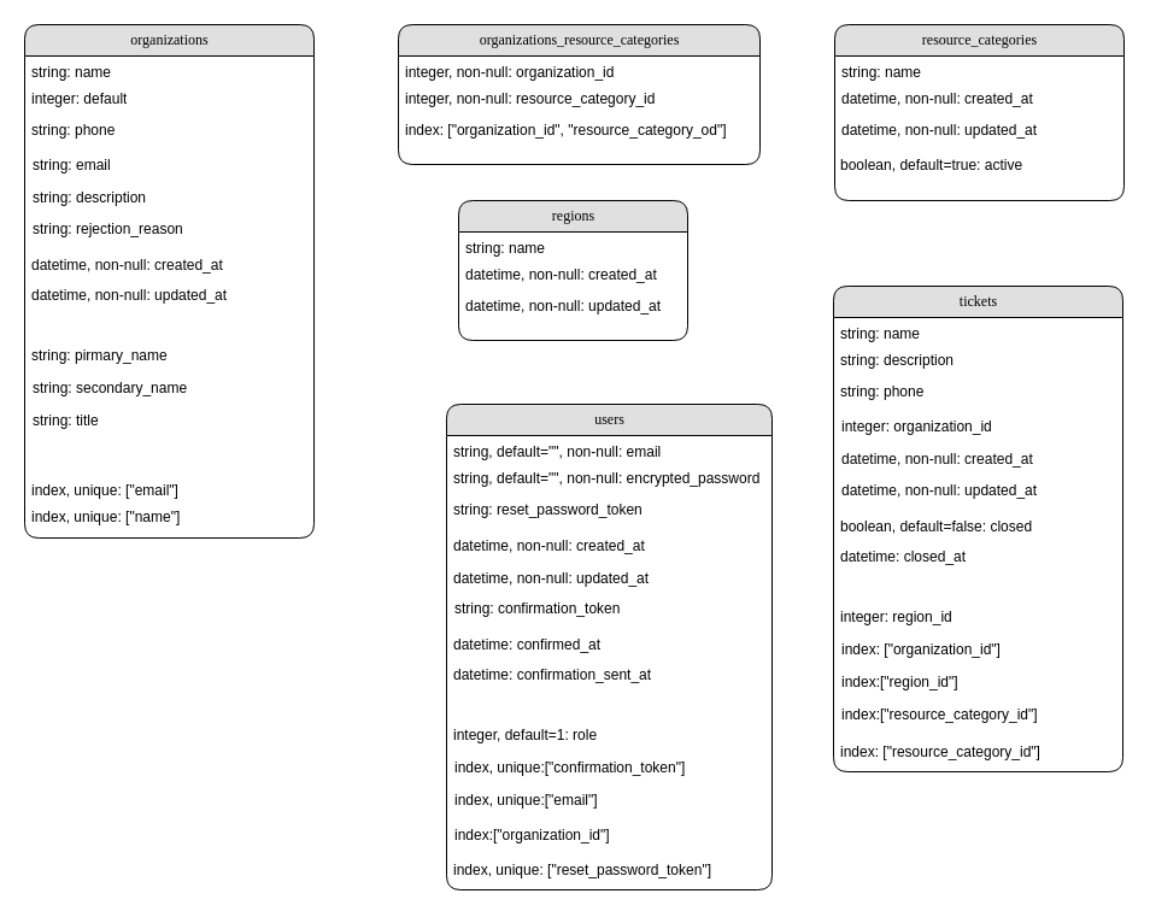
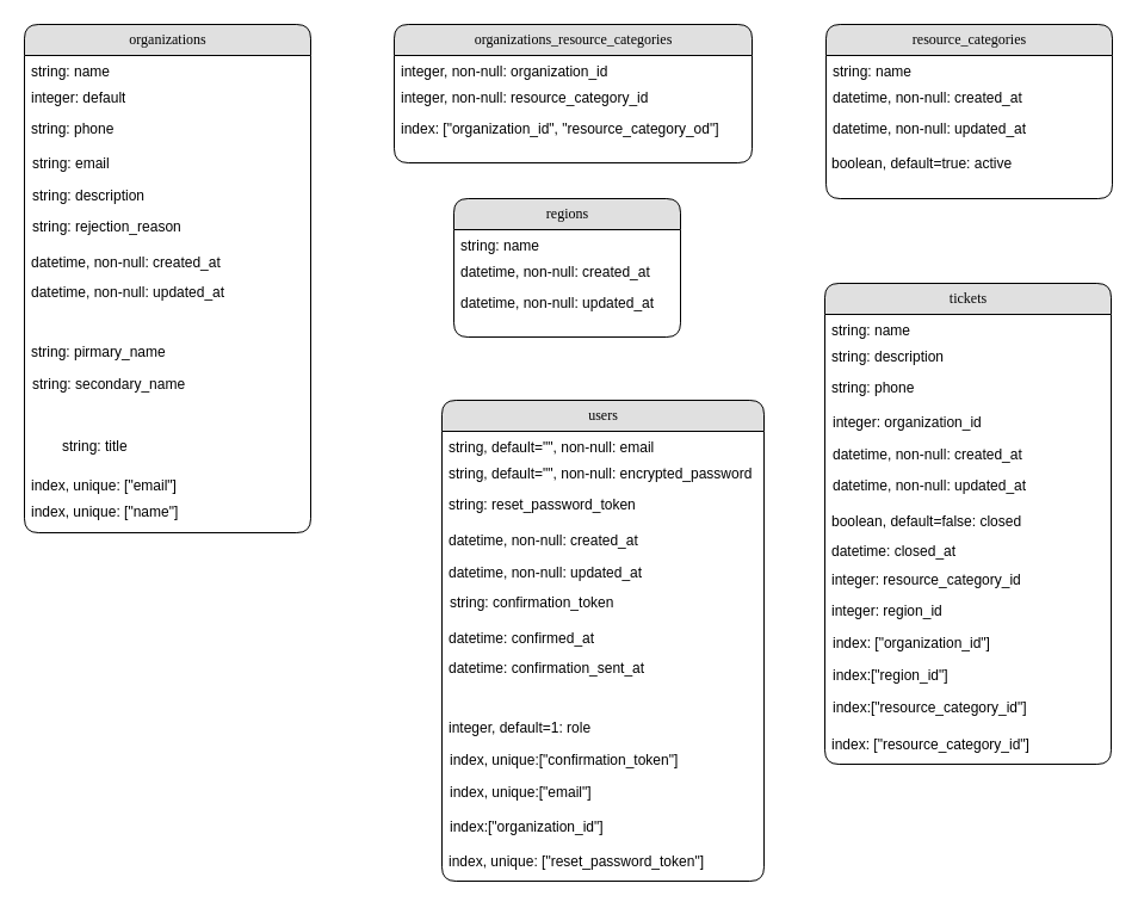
- <mxCell id="13" value="string: title" style="text;html=1;strokeColor=none;fillColor=none;spacingLeft=4;spacingRight=4;whiteSpace=wrap;overflow=hidden;rotatable=0;points=[[0,0.5],[1,0.5]];portConstraint=eastwest;" vertex="1" parent="1"><mxGeometry x="21" y="335" width="209" height="21" as="geometry" /></mxCell>
+ <mxCell id="13" value="string: title" style="text;html=1;strokeColor=none;fillColor=none;spacingLeft=4;spacingRight=4;whiteSpace=wrap;overflow=hidden;rotatable=0;points=[[0,0.5],[1,0.5]];portConstraint=eastwest;" vertex="1" parent="1"><mxGeometry x="46" y="360" width="209" height="21" as="geometry" /></mxCell>
+ <mxCell id="38" value="integer: resource_category_id" style="text;html=1;strokeColor=none;fillColor=none;spacingLeft=4;spacingRight=4;whiteSpace=wrap;overflow=hidden;rotatable=0;points=[[0,0.5],[1,0.5]];portConstraint=eastwest;" vertex="1" parent="1"><mxGeometry x="691" y="472" width="240" height="26" as="geometry" /></mxCell>
